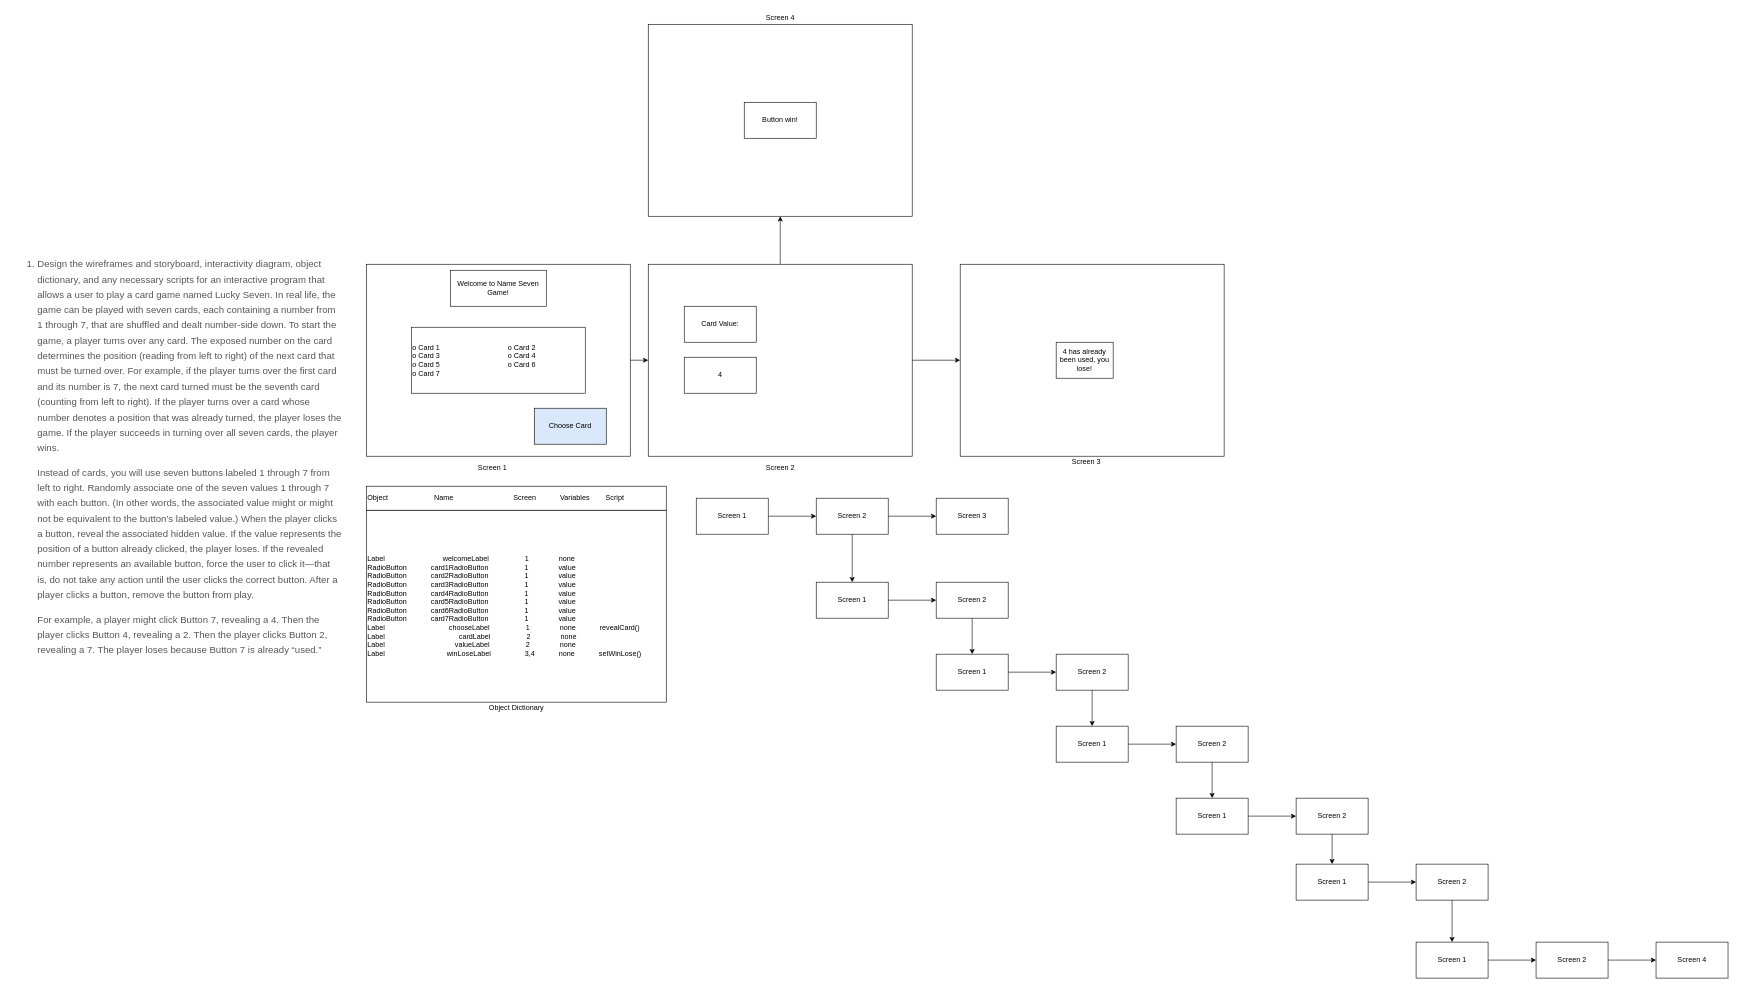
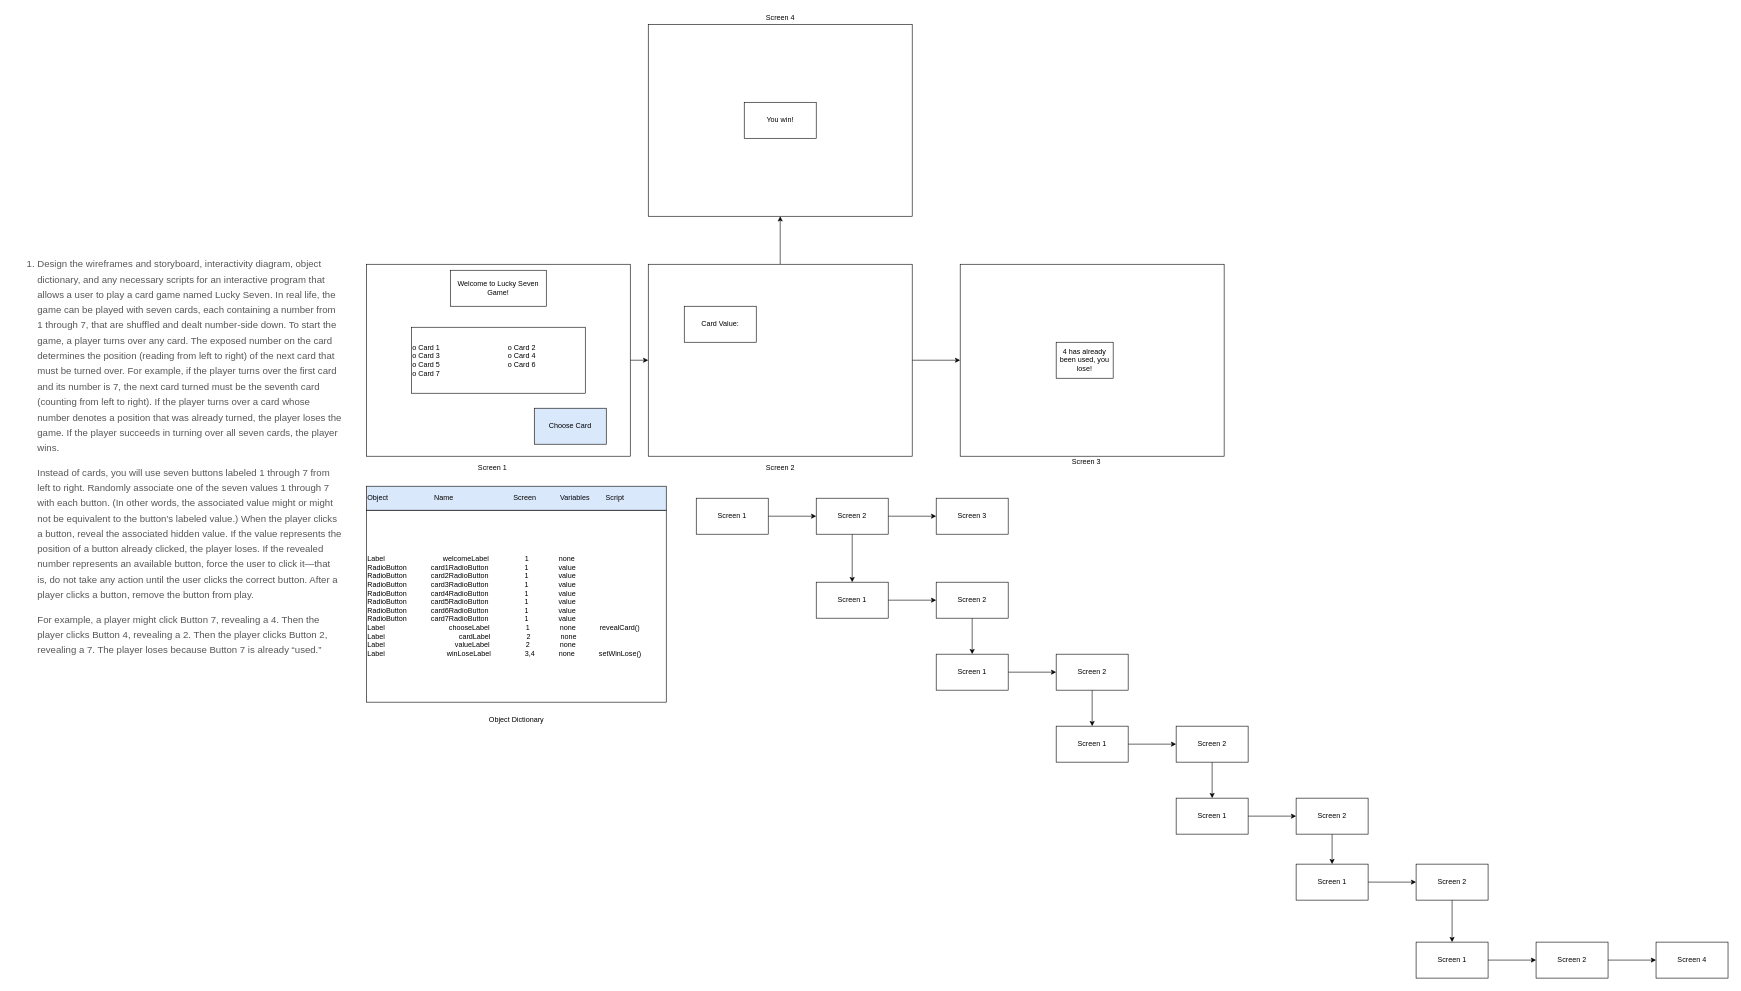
- <mxCell id="28" value="Button win!" style="whiteSpace=wrap;html=1;" vertex="1" parent="1"><mxGeometry x="1240" y="170" width="120" height="60" as="geometry" /></mxCell>
+ <mxCell id="28" value="You win!" style="whiteSpace=wrap;html=1;" vertex="1" parent="1"><mxGeometry x="1240" y="170" width="120" height="60" as="geometry" /></mxCell>
- <mxCell id="14" value="Welcome to Name Seven Game!" style="whiteSpace=wrap;html=1;" vertex="1" parent="1"><mxGeometry x="750" y="450" width="160" height="60" as="geometry" /></mxCell>
+ <mxCell id="14" value="Welcome to Lucky Seven Game!" style="whiteSpace=wrap;html=1;" vertex="1" parent="1"><mxGeometry x="750" y="450" width="160" height="60" as="geometry" /></mxCell>
- <mxCell id="16" value="4" style="whiteSpace=wrap;html=1;" vertex="1" parent="1"><mxGeometry x="1140" y="595" width="120" height="60" as="geometry" /></mxCell>
- <mxCell id="11" value="Object&amp;nbsp; &amp;nbsp; &amp;nbsp; &amp;nbsp; &amp;nbsp; &amp;nbsp; &amp;nbsp; &amp;nbsp; &amp;nbsp; &amp;nbsp; &amp;nbsp; &amp;nbsp;Name&amp;nbsp; &amp;nbsp; &amp;nbsp; &amp;nbsp; &amp;nbsp; &amp;nbsp; &amp;nbsp; &amp;nbsp; &amp;nbsp; &amp;nbsp; &amp;nbsp; &amp;nbsp; &amp;nbsp; &amp;nbsp; &amp;nbsp; Screen&amp;nbsp; &amp;nbsp; &amp;nbsp; &amp;nbsp; &amp;nbsp; &amp;nbsp; Variables&amp;nbsp; &amp;nbsp; &amp;nbsp; &amp;nbsp; Script" style="whiteSpace=wrap;html=1;align=left;" vertex="1" parent="1"><mxGeometry x="610" y="810" width="500" height="40" as="geometry" /></mxCell>
+ <mxCell id="11" value="Object&amp;nbsp; &amp;nbsp; &amp;nbsp; &amp;nbsp; &amp;nbsp; &amp;nbsp; &amp;nbsp; &amp;nbsp; &amp;nbsp; &amp;nbsp; &amp;nbsp; &amp;nbsp;Name&amp;nbsp; &amp;nbsp; &amp;nbsp; &amp;nbsp; &amp;nbsp; &amp;nbsp; &amp;nbsp; &amp;nbsp; &amp;nbsp; &amp;nbsp; &amp;nbsp; &amp;nbsp; &amp;nbsp; &amp;nbsp; &amp;nbsp; Screen&amp;nbsp; &amp;nbsp; &amp;nbsp; &amp;nbsp; &amp;nbsp; &amp;nbsp; Variables&amp;nbsp; &amp;nbsp; &amp;nbsp; &amp;nbsp; Script" style="whiteSpace=wrap;html=1;align=left;fillColor=#dae8fc;" vertex="1" parent="1"><mxGeometry x="610" y="810" width="500" height="40" as="geometry" /></mxCell>
- <mxCell id="17" value="Object Dictionary" style="text;html=1;align=center;verticalAlign=middle;resizable=0;points=[];autosize=1;strokeColor=none;fillColor=none;" vertex="1" parent="1"><mxGeometry x="805" y="1170" width="110" height="20" as="geometry" /></mxCell>
+ <mxCell id="17" value="Object Dictionary" style="text;html=1;align=center;verticalAlign=middle;resizable=0;points=[];autosize=1;strokeColor=none;fillColor=none;" vertex="1" parent="1"><mxGeometry x="805" y="1190" width="110" height="20" as="geometry" /></mxCell>
